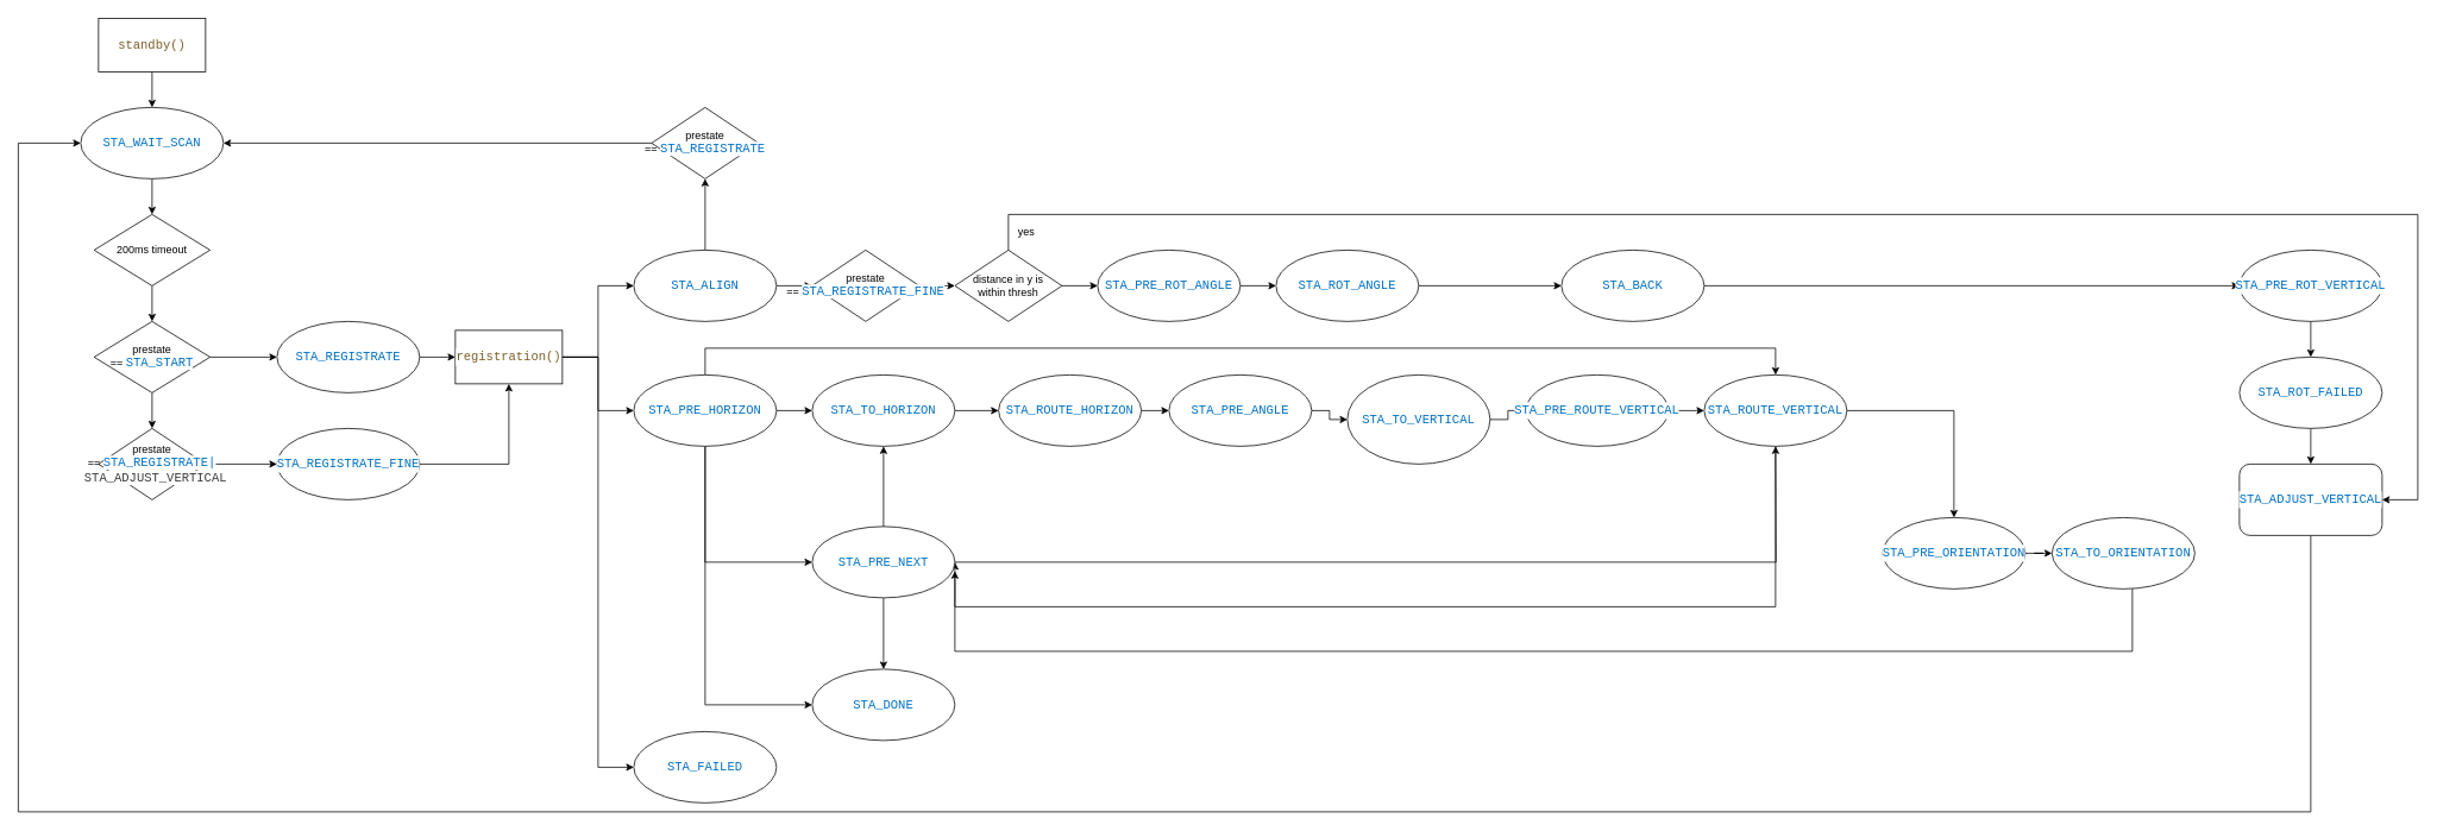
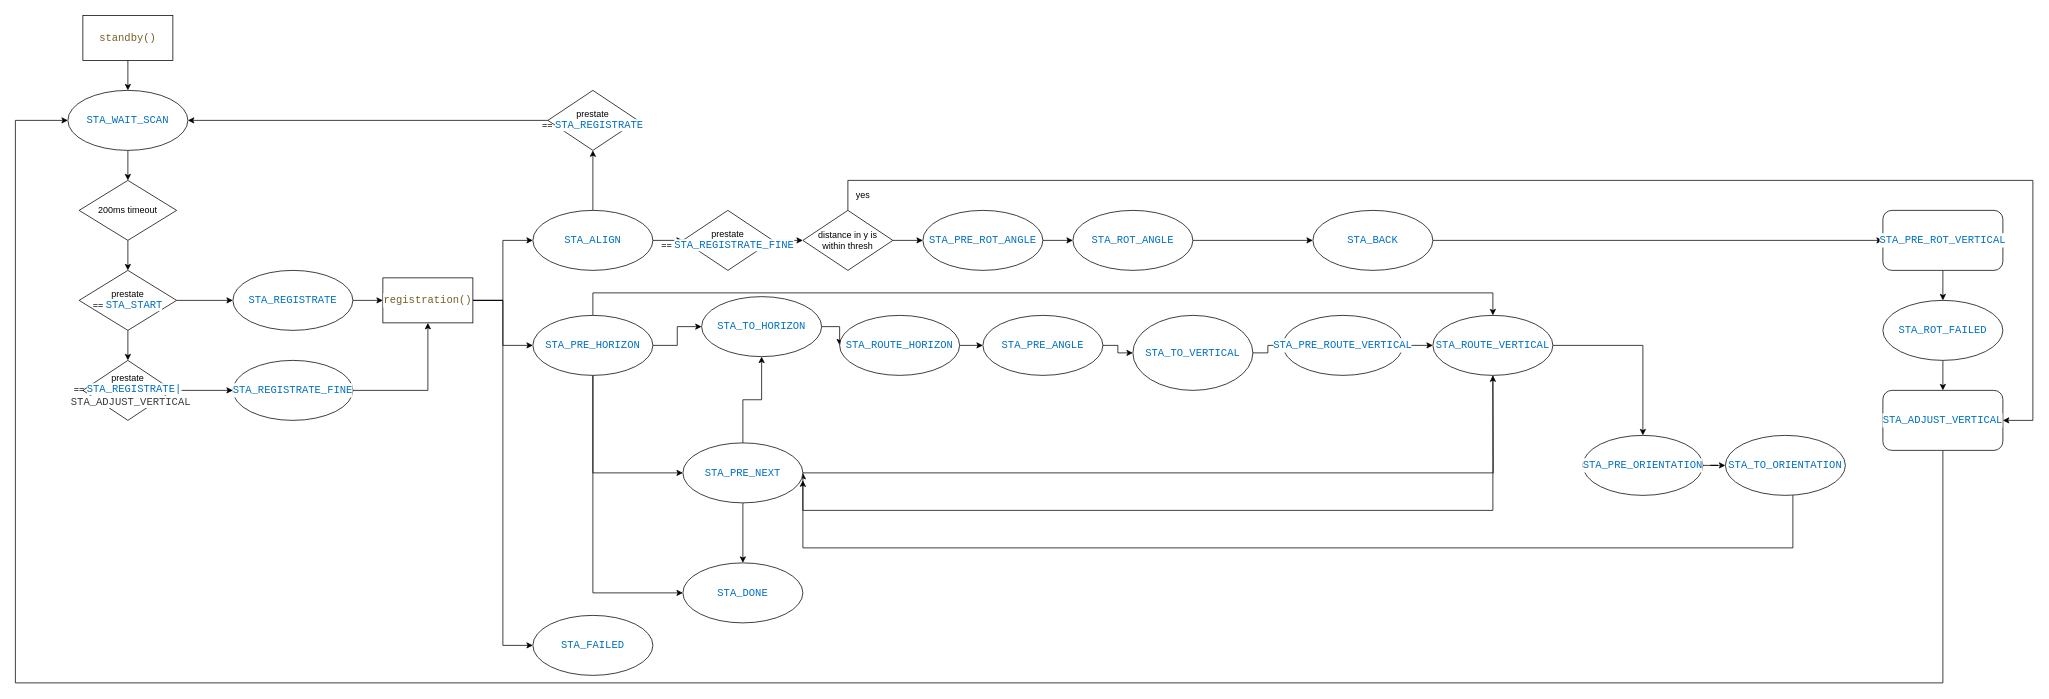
- <mxCell id="40" value="&lt;div style=&quot;background-color: rgb(255 , 255 , 255) ; font-family: &amp;#34;consolas&amp;#34; , &amp;#34;courier new&amp;#34; , monospace ; font-size: 14px ; line-height: 19px&quot;&gt;&lt;div style=&quot;font-family: &amp;#34;consolas&amp;#34; , &amp;#34;courier new&amp;#34; , monospace ; line-height: 19px&quot;&gt;&lt;div style=&quot;font-family: &amp;#34;consolas&amp;#34; , &amp;#34;courier new&amp;#34; , monospace ; line-height: 19px&quot;&gt;&lt;div style=&quot;font-family: &amp;#34;consolas&amp;#34; , &amp;#34;courier new&amp;#34; , monospace ; line-height: 19px&quot;&gt;&lt;span style=&quot;color: #0070c1&quot;&gt;STA_PRE_ROT_VERTICAL&lt;/span&gt;&lt;/div&gt;&lt;/div&gt;&lt;/div&gt;&lt;/div&gt;" style="ellipse;whiteSpace=wrap;html=1;" parent="1" vertex="1"><mxGeometry x="2510" y="280" width="160" height="80" as="geometry" /></mxCell>
+ <mxCell id="40" value="&lt;div style=&quot;background-color: rgb(255 , 255 , 255) ; font-family: &amp;#34;consolas&amp;#34; , &amp;#34;courier new&amp;#34; , monospace ; font-size: 14px ; line-height: 19px&quot;&gt;&lt;div style=&quot;font-family: &amp;#34;consolas&amp;#34; , &amp;#34;courier new&amp;#34; , monospace ; line-height: 19px&quot;&gt;&lt;div style=&quot;font-family: &amp;#34;consolas&amp;#34; , &amp;#34;courier new&amp;#34; , monospace ; line-height: 19px&quot;&gt;&lt;div style=&quot;font-family: &amp;#34;consolas&amp;#34; , &amp;#34;courier new&amp;#34; , monospace ; line-height: 19px&quot;&gt;&lt;span style=&quot;color: #0070c1&quot;&gt;STA_PRE_ROT_VERTICAL&lt;/span&gt;&lt;/div&gt;&lt;/div&gt;&lt;/div&gt;&lt;/div&gt;" style="whiteSpace=wrap;html=1;rounded=1;" parent="1" vertex="1"><mxGeometry x="2510" y="280" width="160" height="80" as="geometry" /></mxCell>
- <mxCell id="51" value="&lt;div style=&quot;background-color: rgb(255 , 255 , 255) ; font-family: &amp;#34;consolas&amp;#34; , &amp;#34;courier new&amp;#34; , monospace ; font-size: 14px ; line-height: 19px&quot;&gt;&lt;div style=&quot;font-family: &amp;#34;consolas&amp;#34; , &amp;#34;courier new&amp;#34; , monospace ; line-height: 19px&quot;&gt;&lt;div style=&quot;font-family: &amp;#34;consolas&amp;#34; , &amp;#34;courier new&amp;#34; , monospace ; line-height: 19px&quot;&gt;&lt;span style=&quot;color: #0070c1&quot;&gt;STA_TO_HORIZON&lt;/span&gt;&lt;/div&gt;&lt;/div&gt;&lt;/div&gt;" style="ellipse;whiteSpace=wrap;html=1;" parent="1" vertex="1"><mxGeometry x="910" y="420" width="160" height="80" as="geometry" /></mxCell>
+ <mxCell id="51" value="&lt;div style=&quot;background-color: rgb(255 , 255 , 255) ; font-family: &amp;#34;consolas&amp;#34; , &amp;#34;courier new&amp;#34; , monospace ; font-size: 14px ; line-height: 19px&quot;&gt;&lt;div style=&quot;font-family: &amp;#34;consolas&amp;#34; , &amp;#34;courier new&amp;#34; , monospace ; line-height: 19px&quot;&gt;&lt;div style=&quot;font-family: &amp;#34;consolas&amp;#34; , &amp;#34;courier new&amp;#34; , monospace ; line-height: 19px&quot;&gt;&lt;span style=&quot;color: #0070c1&quot;&gt;STA_TO_HORIZON&lt;/span&gt;&lt;/div&gt;&lt;/div&gt;&lt;/div&gt;" style="ellipse;whiteSpace=wrap;html=1;" parent="1" vertex="1"><mxGeometry x="935" y="395" width="160" height="80" as="geometry" /></mxCell>
